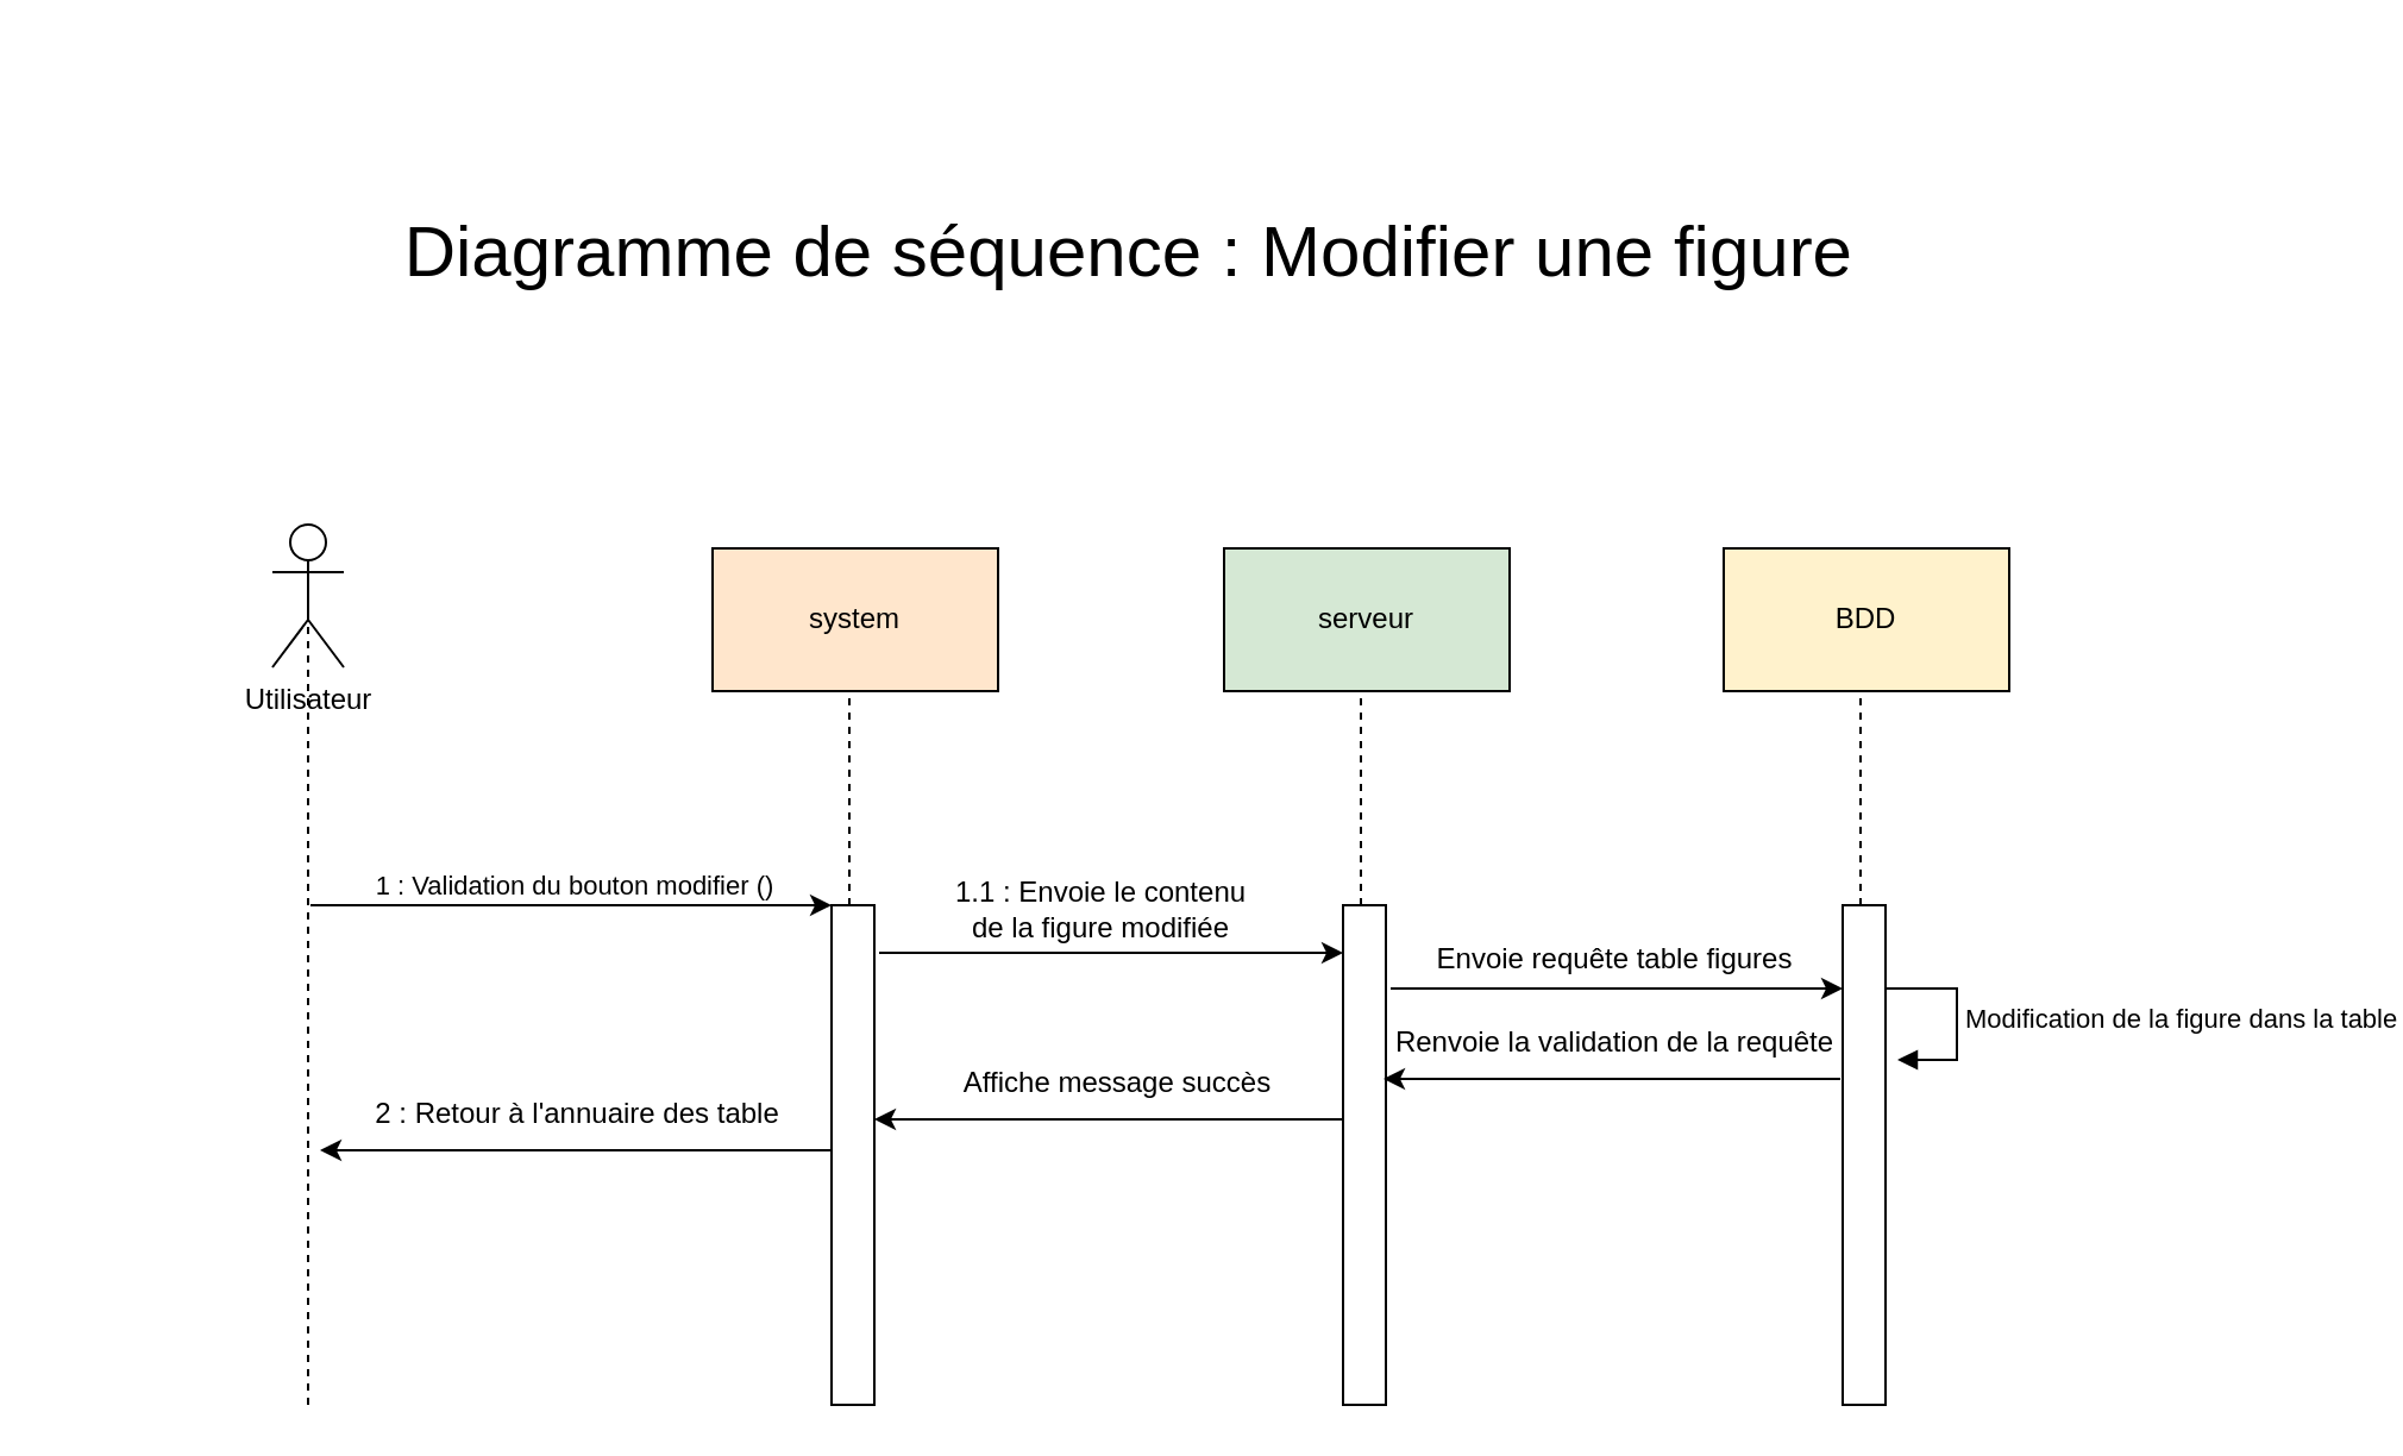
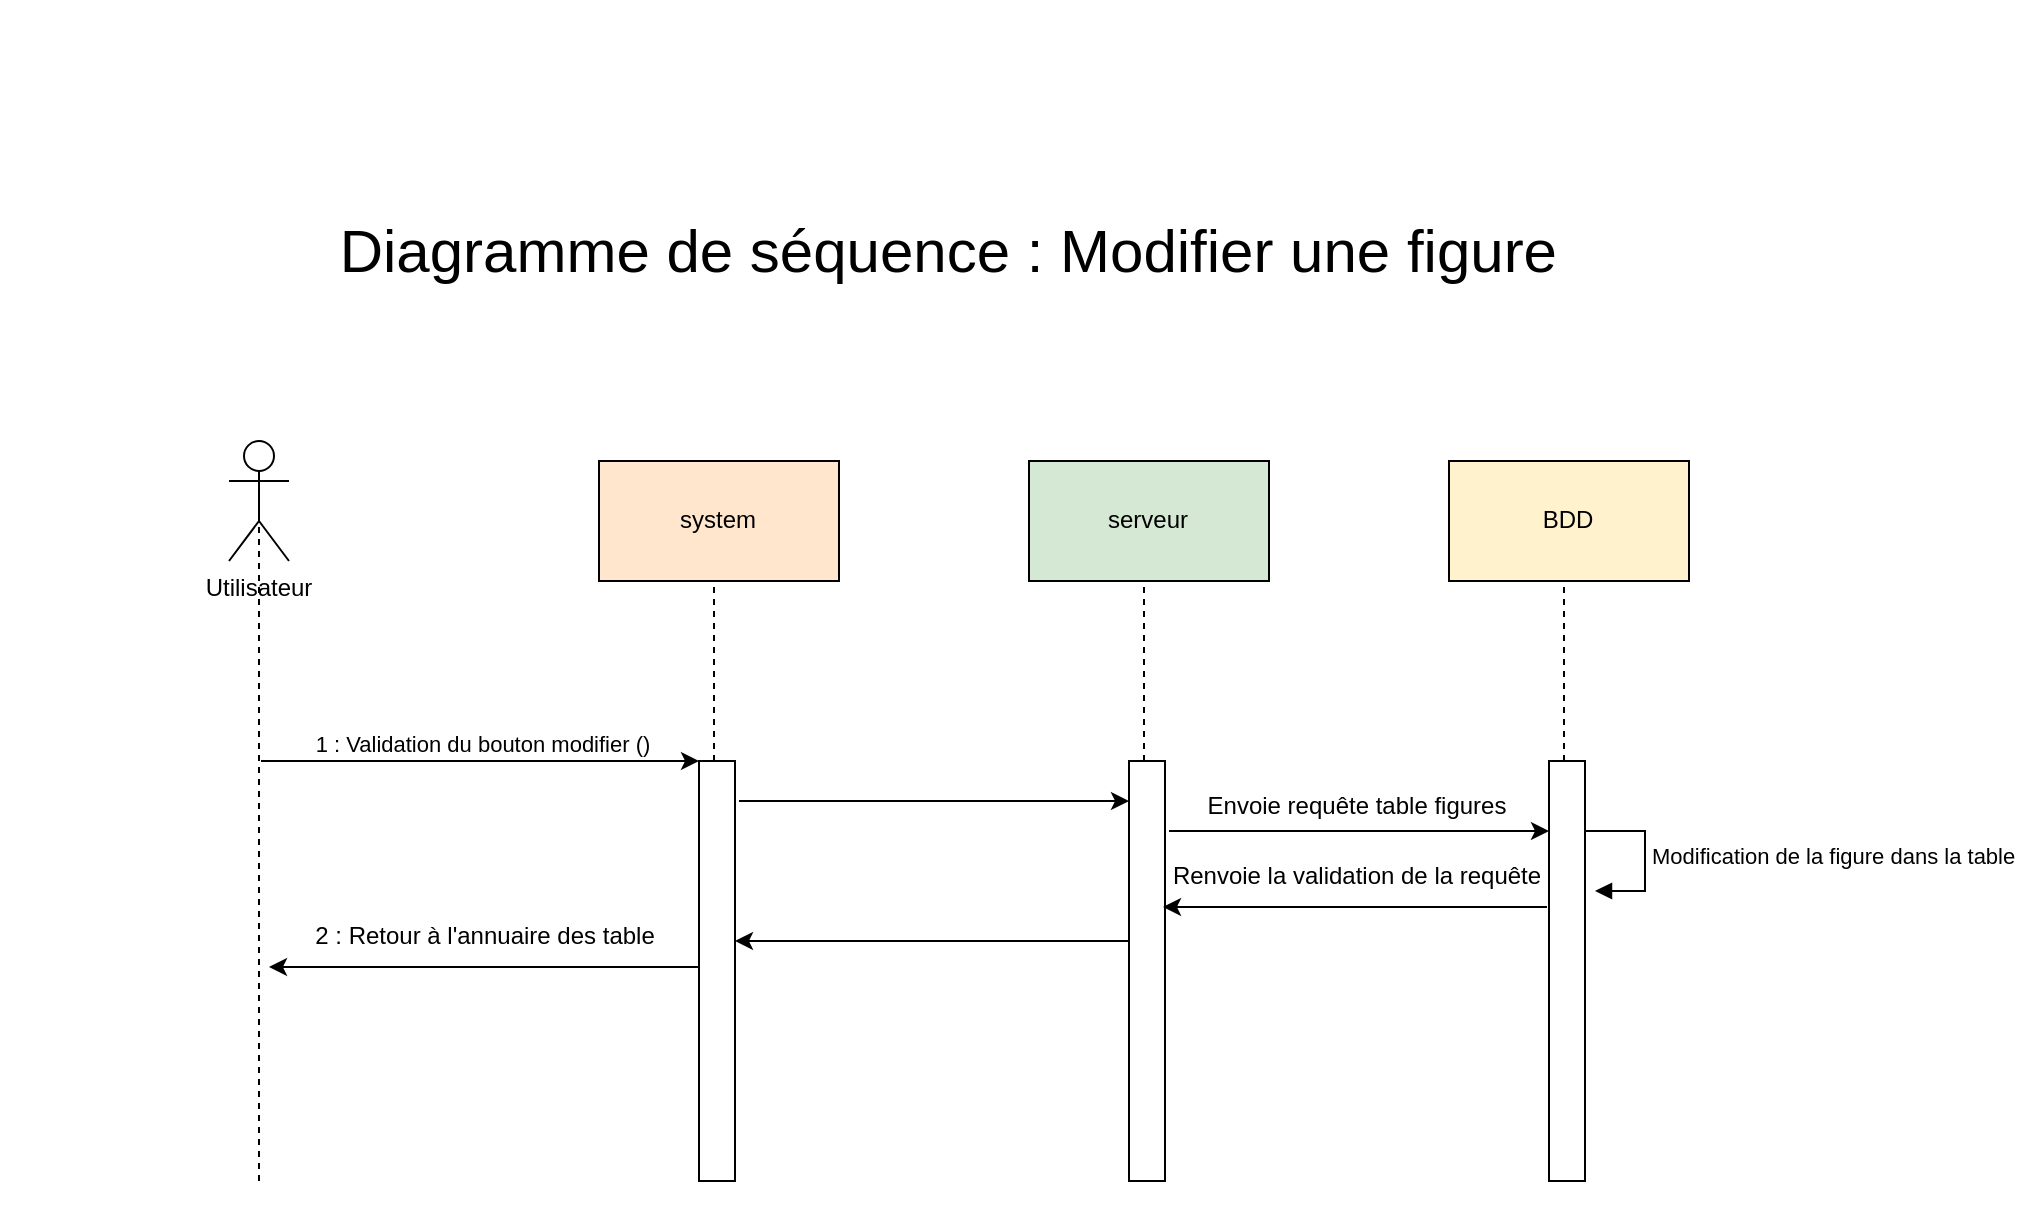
- <mxCell id="20" value="&lt;font style=&quot;font-size: 30px;&quot;&gt;&amp;nbsp;Diagramme de séquence : Modifier une figure&lt;/font&gt;" style="text;html=1;strokeColor=none;fillColor=none;align=center;verticalAlign=middle;whiteSpace=wrap;rounded=0;" parent="1" vertex="1"><mxGeometry x="20" y="20" width="900" height="170" as="geometry" /></mxCell>
+ <mxCell id="20" value="&lt;font style=&quot;font-size: 30px;&quot;&gt;&amp;nbsp;Diagramme de séquence : Modifier une figure&lt;/font&gt;" style="text;html=1;strokeColor=none;fillColor=none;align=center;verticalAlign=middle;whiteSpace=wrap;rounded=0;" parent="1" vertex="1"><mxGeometry x="20" y="40" width="900" height="170" as="geometry" /></mxCell>
- <mxCell id="16" value="1.1 : Envoie le contenu&lt;br&gt;de la figure modifiée" style="text;html=1;align=center;verticalAlign=middle;resizable=0;points=[];autosize=1;strokeColor=none;fillColor=none;" parent="1" vertex="1"><mxGeometry x="387" y="362" width="150" height="40" as="geometry" /></mxCell>
- <mxCell id="24" value="Affiche message succès" style="text;html=1;align=center;verticalAlign=middle;resizable=0;points=[];autosize=1;strokeColor=none;fillColor=none;" parent="1" vertex="1"><mxGeometry x="394" y="440" width="150" height="30" as="geometry" /></mxCell>
